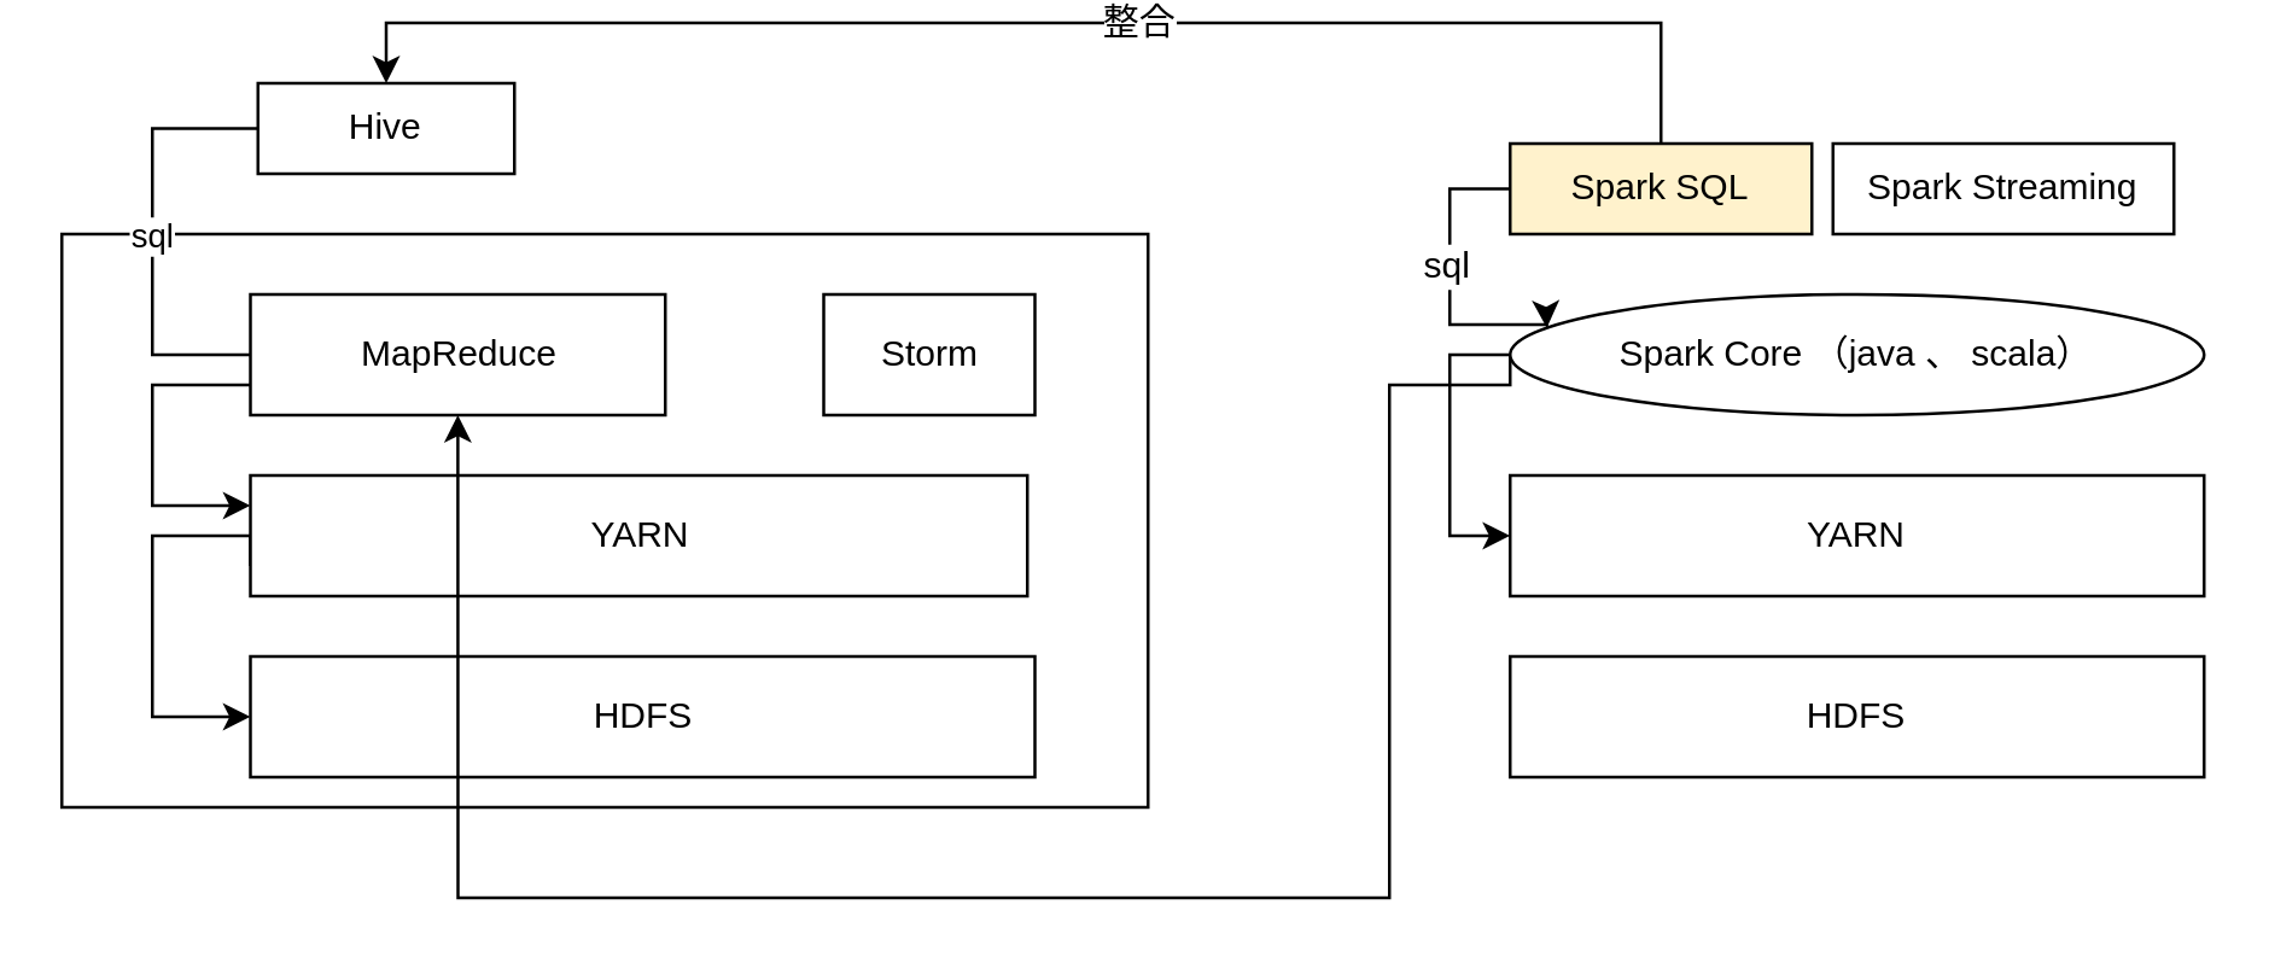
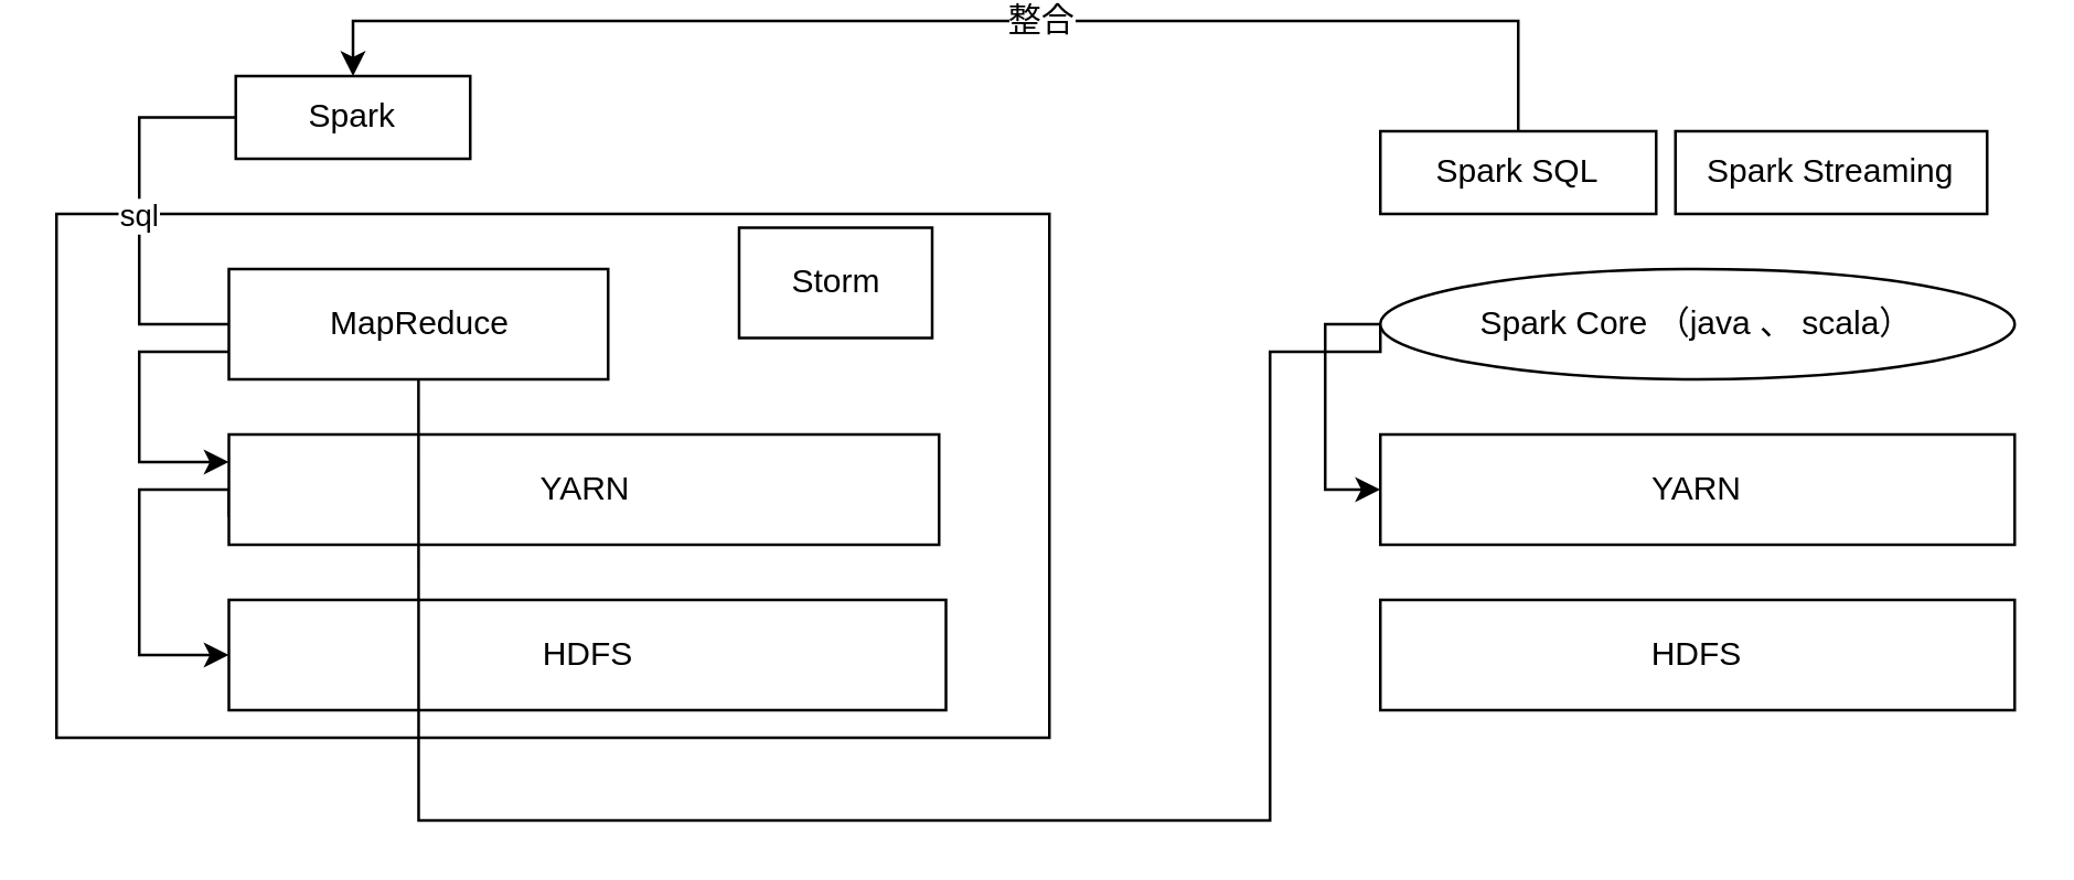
- <mxCell id="9" value="Hive" style="rounded=0;whiteSpace=wrap;html=1;" vertex="1" parent="1"><mxGeometry x="85" y="20" width="85" height="30" as="geometry" /></mxCell>
+ <mxCell id="9" value="Spark" style="rounded=0;whiteSpace=wrap;html=1;" vertex="1" parent="1"><mxGeometry x="85" y="20" width="85" height="30" as="geometry" /></mxCell>
- <mxCell id="20" value="Spark SQL" style="rounded=0;whiteSpace=wrap;html=1;fillColor=#fff2cc;" vertex="1" parent="1"><mxGeometry x="500" y="40" width="100" height="30" as="geometry" /></mxCell>
+ <mxCell id="20" value="Spark SQL" style="rounded=0;whiteSpace=wrap;html=1;" vertex="1" parent="1"><mxGeometry x="500" y="40" width="100" height="30" as="geometry" /></mxCell>
- <mxCell id="18" style="edgeStyle=orthogonalEdgeStyle;rounded=0;orthogonalLoop=1;jettySize=auto;html=1;entryX=0;entryY=0.25;entryDx=0;entryDy=0;" edge="1" parent="1" source="20" target="15"><mxGeometry relative="1" as="geometry"><Array as="points"><mxPoint x="480" y="55" /><mxPoint x="480" y="100" /></Array></mxGeometry></mxCell>
- <mxCell id="19" value="sql" style="text;html=1;align=center;verticalAlign=middle;resizable=0;points=[];labelBackgroundColor=#ffffff;" vertex="1" connectable="0" parent="18"><mxGeometry x="-0.082" y="-2" relative="1" as="geometry"><mxPoint as="offset" /></mxGeometry></mxCell>
- <mxCell id="10" value="Storm" style="rounded=0;whiteSpace=wrap;html=1;" vertex="1" parent="1"><mxGeometry x="272.5" y="90" width="70" height="40" as="geometry" /></mxCell>
+ <mxCell id="10" value="Storm" style="rounded=0;whiteSpace=wrap;html=1;" vertex="1" parent="1"><mxGeometry x="267.5" y="75" width="70" height="40" as="geometry" /></mxCell>
- <mxCell id="13" style="edgeStyle=orthogonalEdgeStyle;rounded=0;orthogonalLoop=1;jettySize=auto;html=1;exitX=0;exitY=0.5;exitDx=0;exitDy=0;entryX=0.5;entryY=1;entryDx=0;entryDy=0;" edge="1" parent="1" source="15" target="7"><mxGeometry relative="1" as="geometry"><mxPoint x="410" y="350" as="targetPoint" /><Array as="points"><mxPoint x="500" y="120" /><mxPoint x="460" y="120" /><mxPoint x="460" y="290" /><mxPoint x="151" y="290" /></Array></mxGeometry></mxCell>
+ <mxCell id="13" style="edgeStyle=orthogonalEdgeStyle;rounded=0;orthogonalLoop=1;jettySize=auto;html=1;exitX=0;exitY=0.5;exitDx=0;exitDy=0;entryX=0.5;entryY=1;entryDx=0;entryDy=0;endArrow=none;" edge="1" parent="1" source="15" target="7"><mxGeometry relative="1" as="geometry"><mxPoint x="410" y="350" as="targetPoint" /><Array as="points"><mxPoint x="500" y="120" /><mxPoint x="460" y="120" /><mxPoint x="460" y="290" /><mxPoint x="151" y="290" /></Array></mxGeometry></mxCell>
